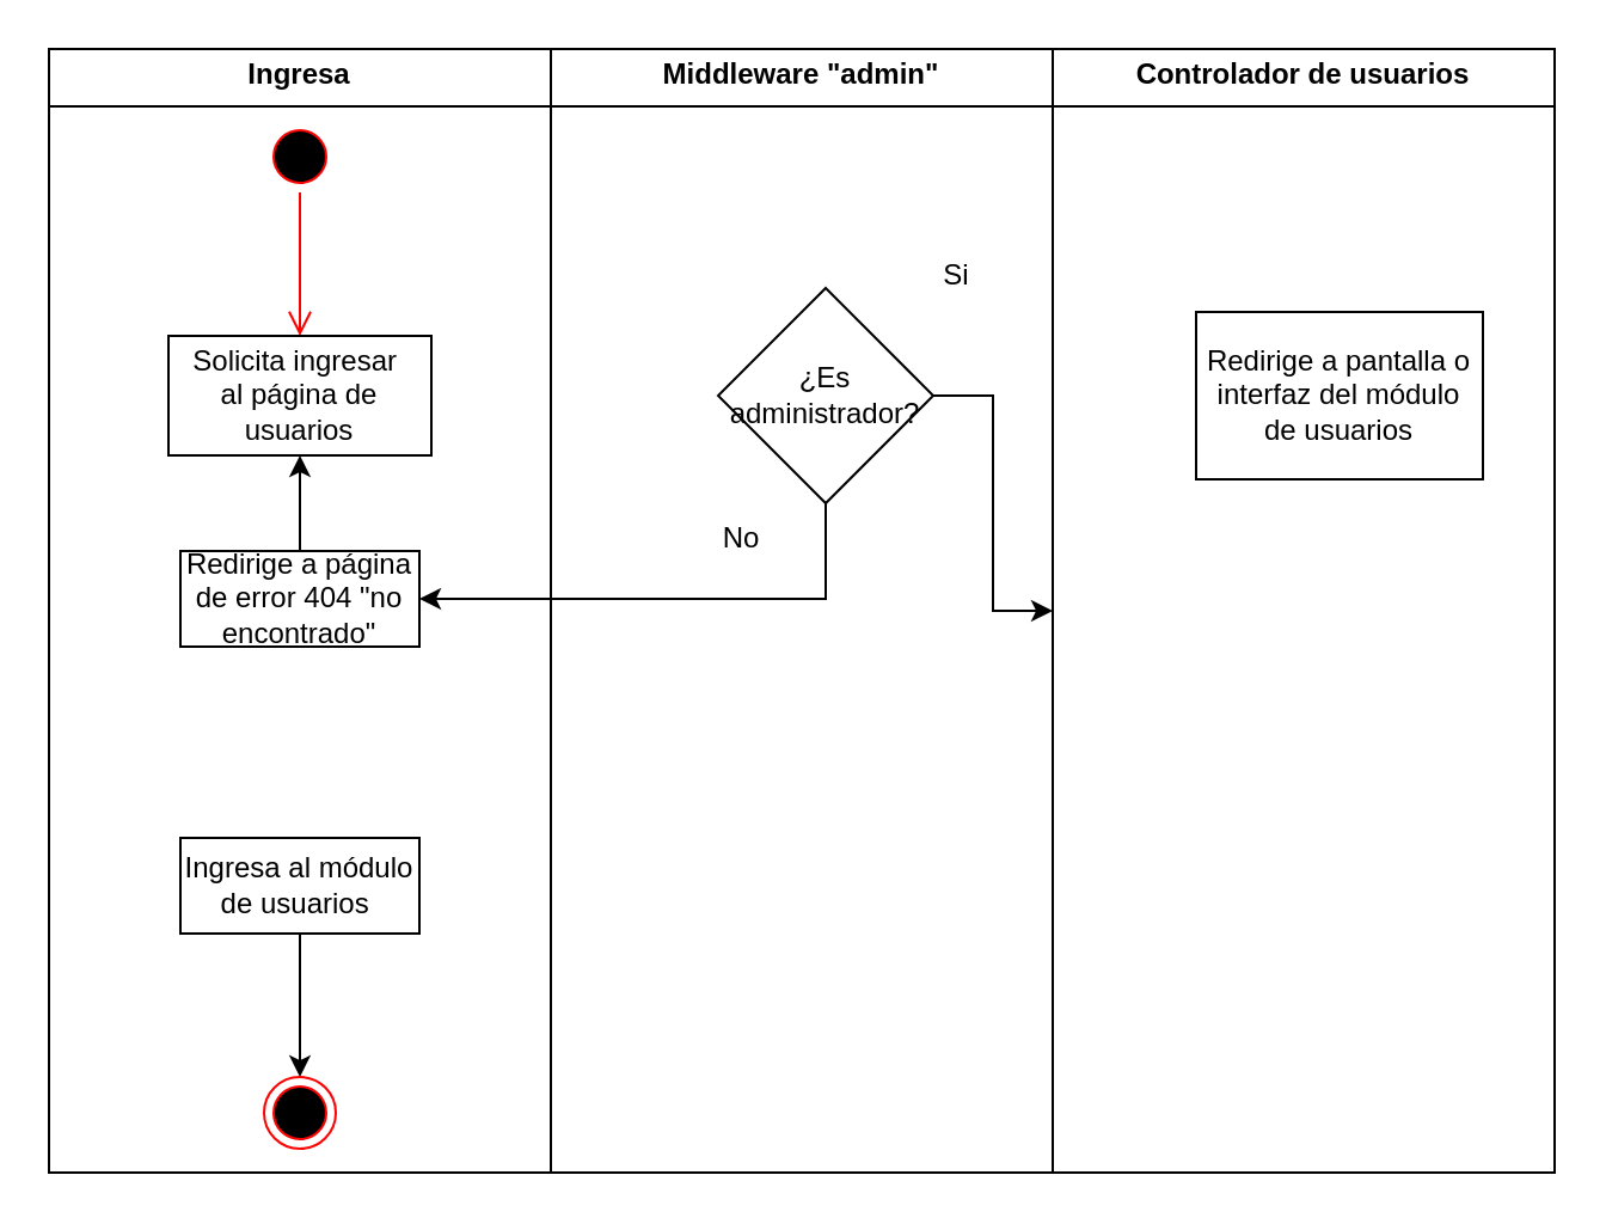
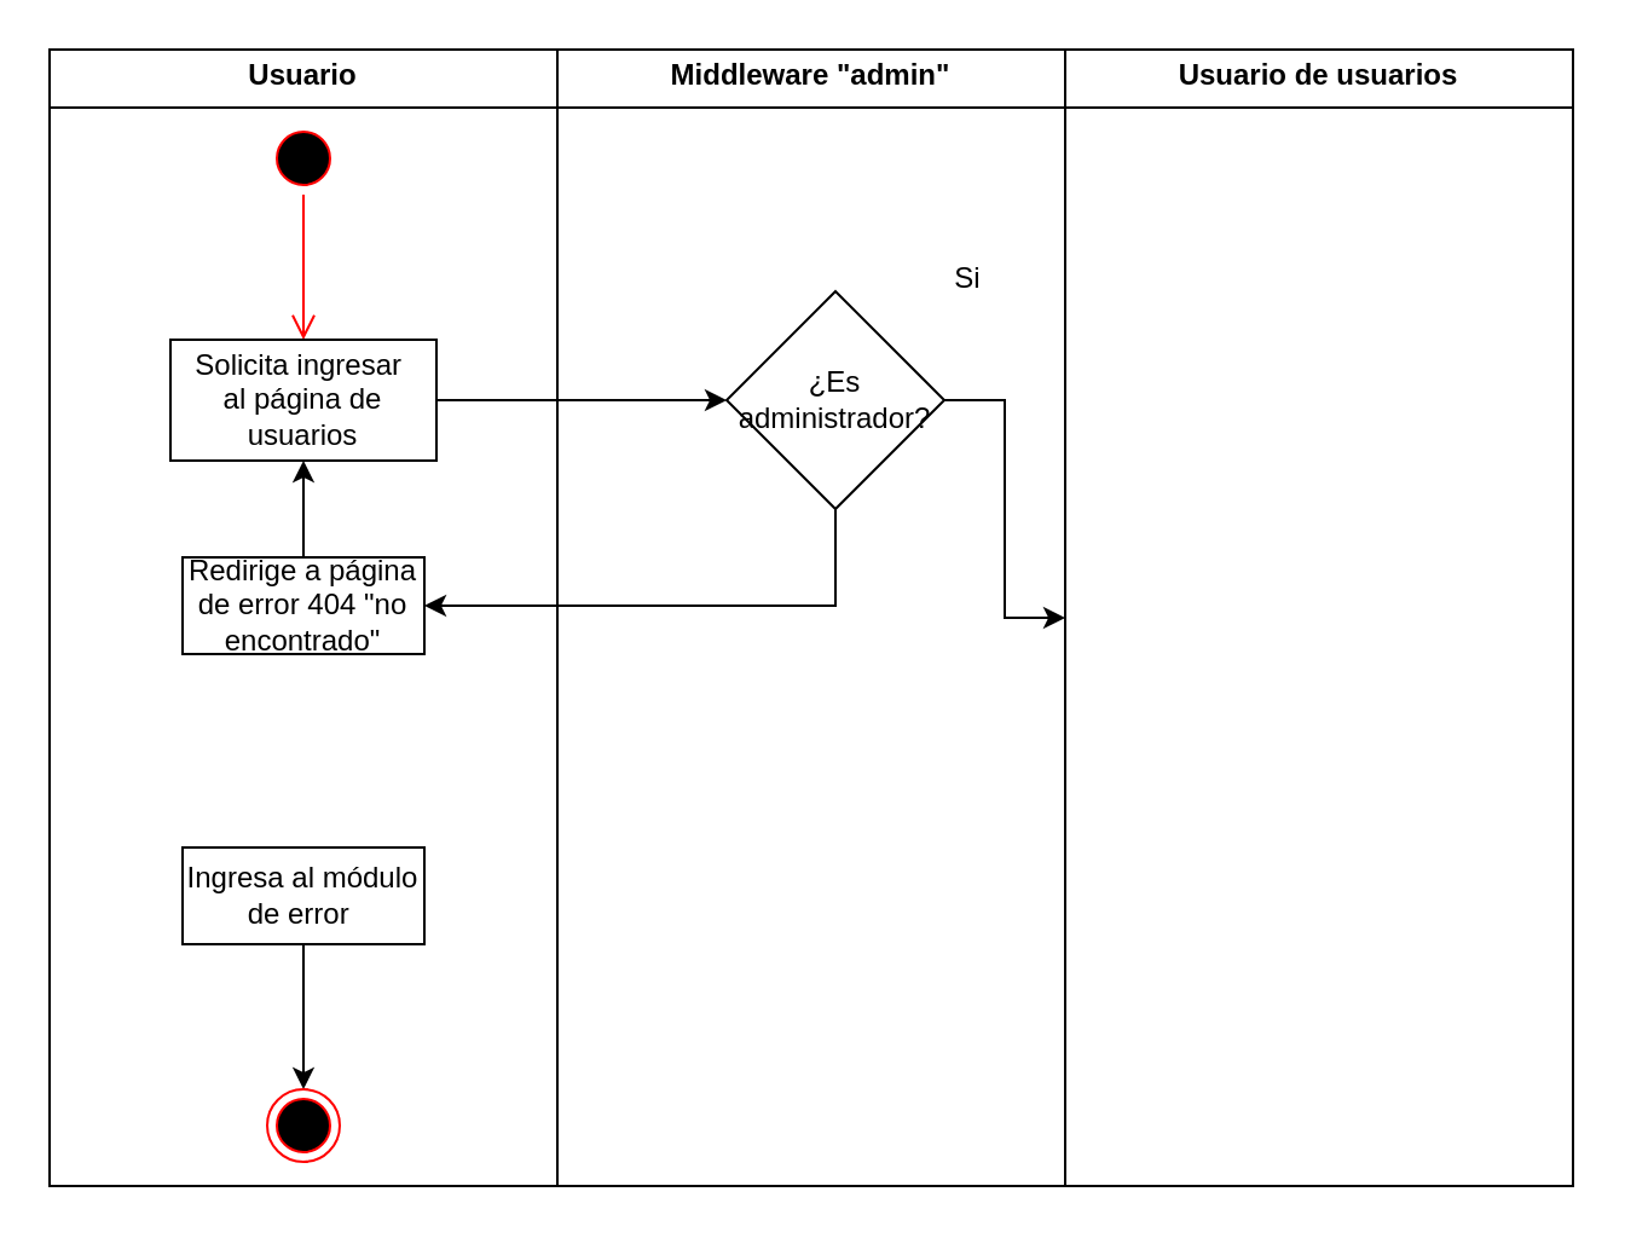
- <mxCell id="4" value="&lt;p style=&quot;margin:0px;margin-top:4px;text-align:center;&quot;&gt;&lt;b&gt;Ingresa&lt;/b&gt;&lt;/p&gt;&lt;hr size=&quot;1&quot; style=&quot;border-style:solid;&quot;&gt;&lt;div style=&quot;height:2px;&quot;&gt;&lt;/div&gt;" style="verticalAlign=top;align=left;overflow=fill;html=1;whiteSpace=wrap;" vertex="1" parent="1"><mxGeometry y="20" width="210" height="470" as="geometry" x="20" /></mxCell>
+ <mxCell id="4" value="&lt;p style=&quot;margin:0px;margin-top:4px;text-align:center;&quot;&gt;&lt;b&gt;Usuario&lt;/b&gt;&lt;/p&gt;&lt;hr size=&quot;1&quot; style=&quot;border-style:solid;&quot;&gt;&lt;div style=&quot;height:2px;&quot;&gt;&lt;/div&gt;" style="verticalAlign=top;align=left;overflow=fill;html=1;whiteSpace=wrap;" vertex="1" parent="1"><mxGeometry y="20" width="210" height="470" as="geometry" x="20" /></mxCell>
- <mxCell id="3" value="&lt;p style=&quot;margin:0px;margin-top:4px;text-align:center;&quot;&gt;&lt;b&gt;Controlador de usuarios&lt;/b&gt;&lt;/p&gt;&lt;hr size=&quot;1&quot; style=&quot;border-style:solid;&quot;&gt;&lt;div style=&quot;height:2px;&quot;&gt;&lt;/div&gt;" style="verticalAlign=top;align=left;overflow=fill;html=1;whiteSpace=wrap;" vertex="1" parent="1"><mxGeometry x="440" y="20" width="210" height="470" as="geometry" /></mxCell>
+ <mxCell id="3" value="&lt;p style=&quot;margin:0px;margin-top:4px;text-align:center;&quot;&gt;&lt;b&gt;Usuario de usuarios&lt;/b&gt;&lt;/p&gt;&lt;hr size=&quot;1&quot; style=&quot;border-style:solid;&quot;&gt;&lt;div style=&quot;height:2px;&quot;&gt;&lt;/div&gt;" style="verticalAlign=top;align=left;overflow=fill;html=1;whiteSpace=wrap;" vertex="1" parent="1"><mxGeometry x="440" y="20" width="210" height="470" as="geometry" /></mxCell>
+ <mxCell id="7" style="edgeStyle=orthogonalEdgeStyle;rounded=0;orthogonalLoop=1;jettySize=auto;html=1;entryX=0;entryY=0.5;entryDx=0;entryDy=0;" edge="1" parent="1" source="8" target="11"><mxGeometry relative="1" as="geometry" /></mxCell>
- <mxCell id="16" value="Redirige a pantalla o interfaz del módulo de usuarios" style="whiteSpace=wrap;html=1;" vertex="1" parent="1"><mxGeometry x="500" y="130" width="120" height="70" as="geometry" /></mxCell>
- <mxCell id="14" value="No" style="text;html=1;align=center;verticalAlign=middle;whiteSpace=wrap;rounded=0;" vertex="1" parent="1"><mxGeometry x="280" y="210" width="60" height="30" as="geometry" /></mxCell>
- <mxCell id="18" value="Ingresa al módulo&lt;div&gt;de usuarios&amp;nbsp;&lt;/div&gt;" style="whiteSpace=wrap;html=1;" vertex="1" parent="1"><mxGeometry x="75" y="350" width="100" height="40" as="geometry" /></mxCell>
+ <mxCell id="18" value="Ingresa al módulo&lt;div&gt;de error&amp;nbsp;&lt;/div&gt;" style="whiteSpace=wrap;html=1;" vertex="1" parent="1"><mxGeometry x="75" y="350" width="100" height="40" as="geometry" /></mxCell>
